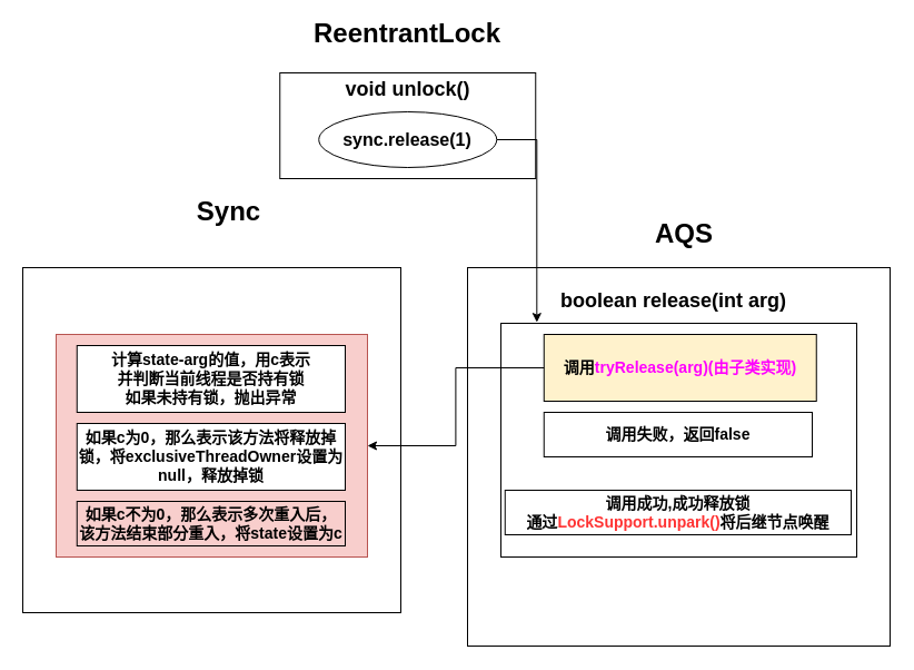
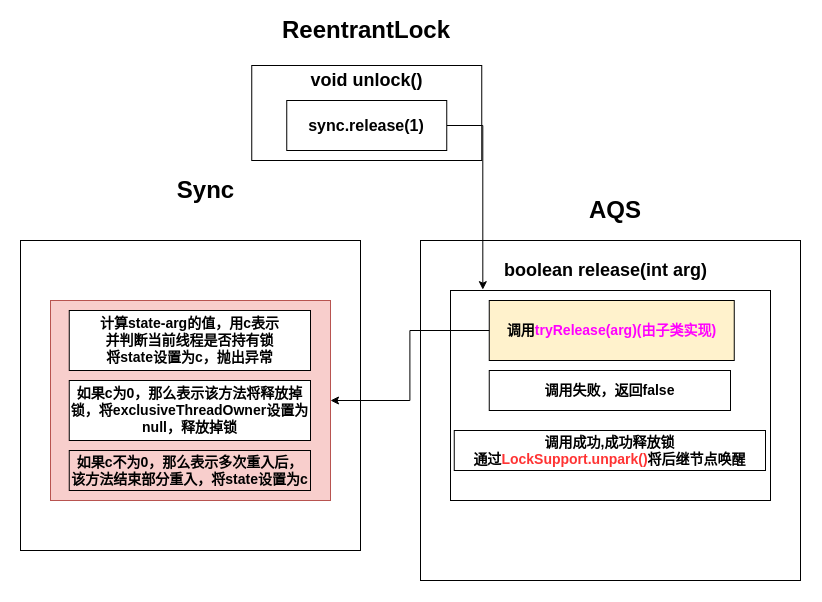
- <mxCell id="12" value="&lt;b&gt;&lt;font style=&quot;font-size: 16px&quot;&gt;sync.release(1)&lt;/font&gt;&lt;/b&gt;" style="ellipse;whiteSpace=wrap;html=1;" parent="1" vertex="1"><mxGeometry x="286.25" y="100" width="160" height="50" as="geometry" /></mxCell>
+ <mxCell id="12" value="&lt;b&gt;&lt;font style=&quot;font-size: 16px&quot;&gt;sync.release(1)&lt;/font&gt;&lt;/b&gt;" style="rounded=0;whiteSpace=wrap;html=1;" parent="1" vertex="1"><mxGeometry x="286.25" y="100" width="160" height="50" as="geometry" /></mxCell>
- <mxCell id="17" value="&lt;span style=&quot;font-size: 14px&quot;&gt;&lt;b&gt;计算state-arg的值，用c表示&lt;br&gt;并判断当前线程是否持有锁&lt;br&gt;如果未持有锁，抛出异常&lt;br&gt;&lt;/b&gt;&lt;/span&gt;" style="rounded=0;whiteSpace=wrap;html=1;" parent="1" vertex="1"><mxGeometry x="68.75" y="310" width="241.25" height="60" as="geometry" /></mxCell>
+ <mxCell id="17" value="&lt;span style=&quot;font-size: 14px&quot;&gt;&lt;b&gt;计算state-arg的值，用c表示&lt;br&gt;并判断当前线程是否持有锁&lt;br&gt;将state设置为c，抛出异常&lt;br&gt;&lt;/b&gt;&lt;/span&gt;" style="rounded=0;whiteSpace=wrap;html=1;" parent="1" vertex="1"><mxGeometry x="68.75" y="310" width="241.25" height="60" as="geometry" /></mxCell>
- <mxCell id="8" value="&lt;span style=&quot;font-size: 14px&quot;&gt;&lt;b&gt;调用成功,成功释放锁&lt;br&gt;通过&lt;font color=&quot;#ff3333&quot;&gt;LockSupport.unpark()&lt;/font&gt;将后继节点唤醒&lt;/b&gt;&lt;/span&gt;" style="rounded=0;whiteSpace=wrap;html=1;" parent="1" vertex="1"><mxGeometry x="453.75" y="440" width="311.25" height="40" as="geometry" /></mxCell>
+ <mxCell id="8" value="&lt;span style=&quot;font-size: 14px&quot;&gt;&lt;b&gt;调用成功,成功释放锁&lt;br&gt;通过&lt;font color=&quot;#ff3333&quot;&gt;LockSupport.unpark()&lt;/font&gt;将后继节点唤醒&lt;/b&gt;&lt;/span&gt;" style="rounded=0;whiteSpace=wrap;html=1;" parent="1" vertex="1"><mxGeometry x="453.75" y="430" width="311.25" height="40" as="geometry" /></mxCell>
